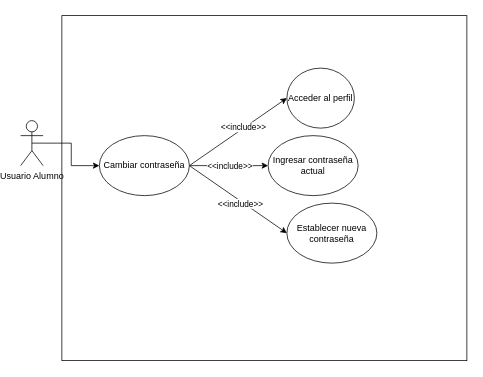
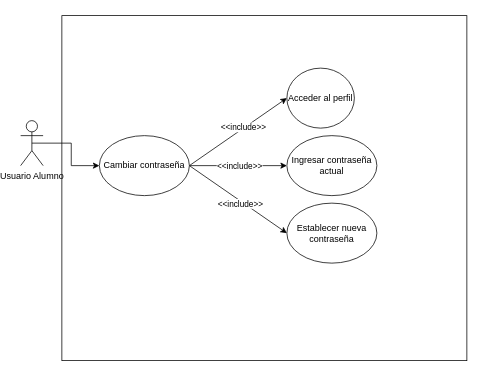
- <mxCell id="13" value="Ingresar contraseña actual" style="ellipse;whiteSpace=wrap;html=1;" vertex="1" parent="1"><mxGeometry x="350" y="180" width="120" height="80" as="geometry" /></mxCell>
+ <mxCell id="13" value="Ingresar contraseña actual" style="ellipse;whiteSpace=wrap;html=1;" vertex="1" parent="1"><mxGeometry x="375" y="180" width="120" height="80" as="geometry" /></mxCell>
